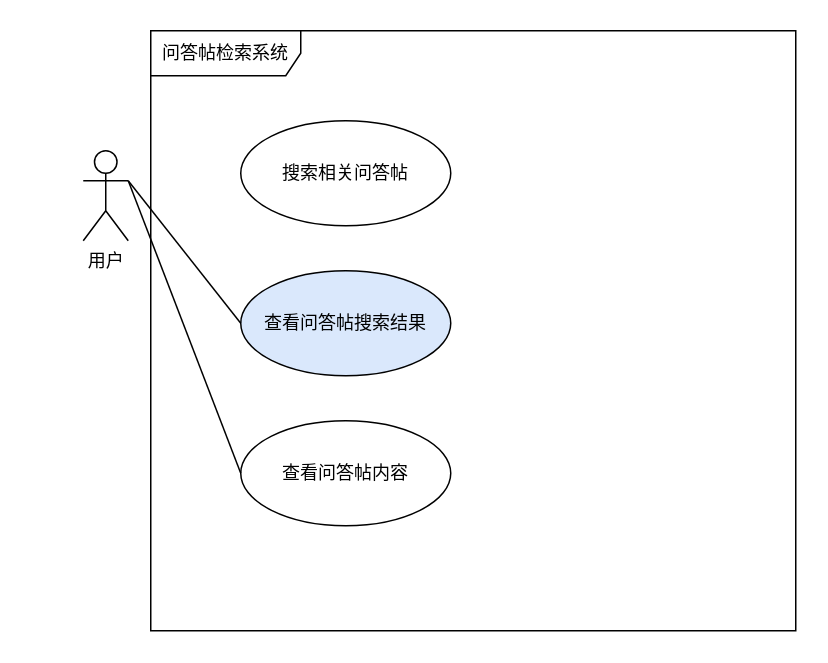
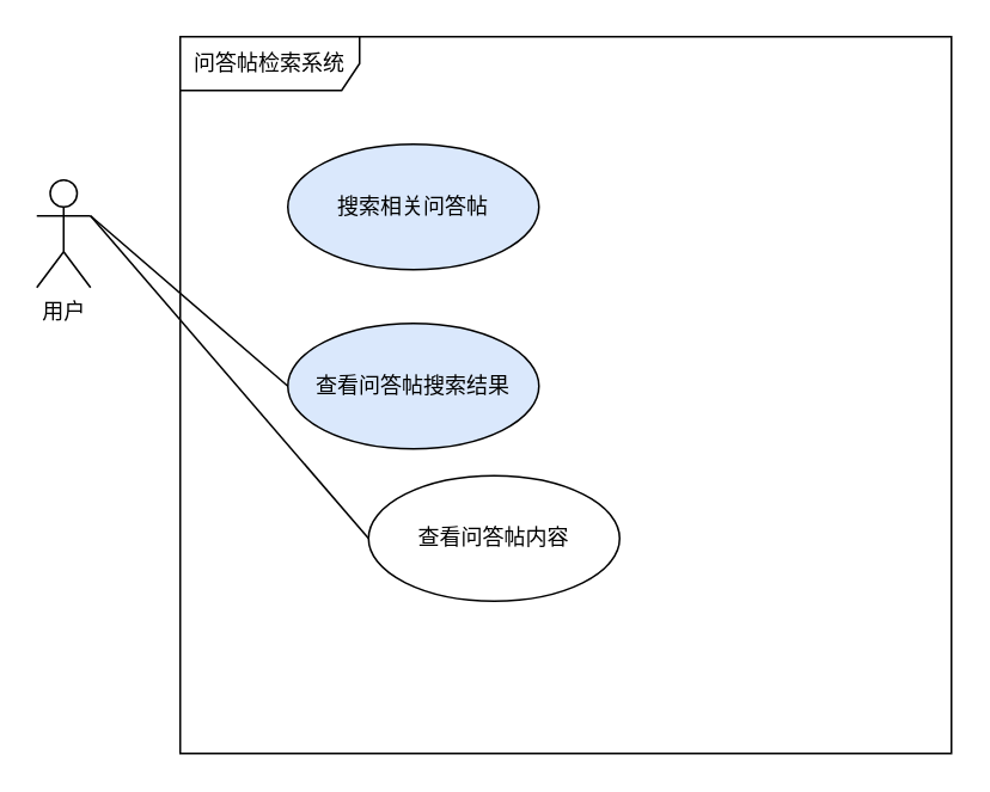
- <mxCell id="4" value="搜索相关问答帖" style="ellipse;whiteSpace=wrap;html=1;" vertex="1" parent="1"><mxGeometry x="160" y="80" width="140" height="70" as="geometry" /></mxCell>
+ <mxCell id="4" value="搜索相关问答帖" style="ellipse;whiteSpace=wrap;html=1;fillColor=#dae8fc;" vertex="1" parent="1"><mxGeometry x="160" y="80" width="140" height="70" as="geometry" /></mxCell>
- <mxCell id="2" value="用户" style="shape=umlActor;verticalLabelPosition=bottom;verticalAlign=top;html=1;" vertex="1" parent="1"><mxGeometry x="55" y="100" width="30" height="60" as="geometry" /></mxCell>
+ <mxCell id="2" value="用户" style="shape=umlActor;verticalLabelPosition=bottom;verticalAlign=top;html=1;" vertex="1" parent="1"><mxGeometry x="20" y="100" width="30" height="60" as="geometry" /></mxCell>
- <mxCell id="7" value="查看问答帖内容" style="ellipse;whiteSpace=wrap;html=1;" vertex="1" parent="1"><mxGeometry x="160" y="280" width="140" height="70" as="geometry" /></mxCell>
+ <mxCell id="7" value="查看问答帖内容" style="ellipse;whiteSpace=wrap;html=1;" vertex="1" parent="1"><mxGeometry x="205" y="265" width="140" height="70" as="geometry" /></mxCell>
